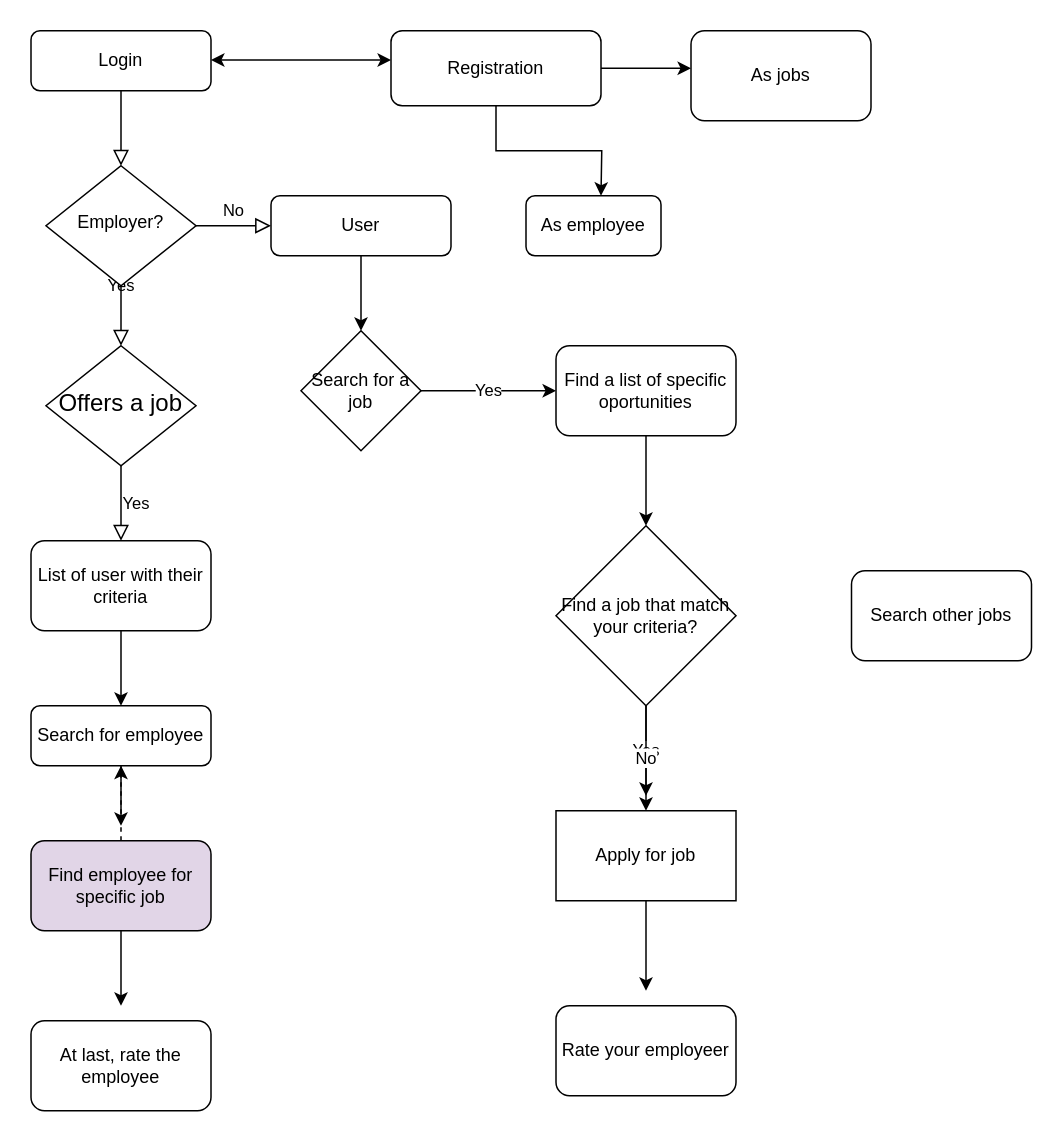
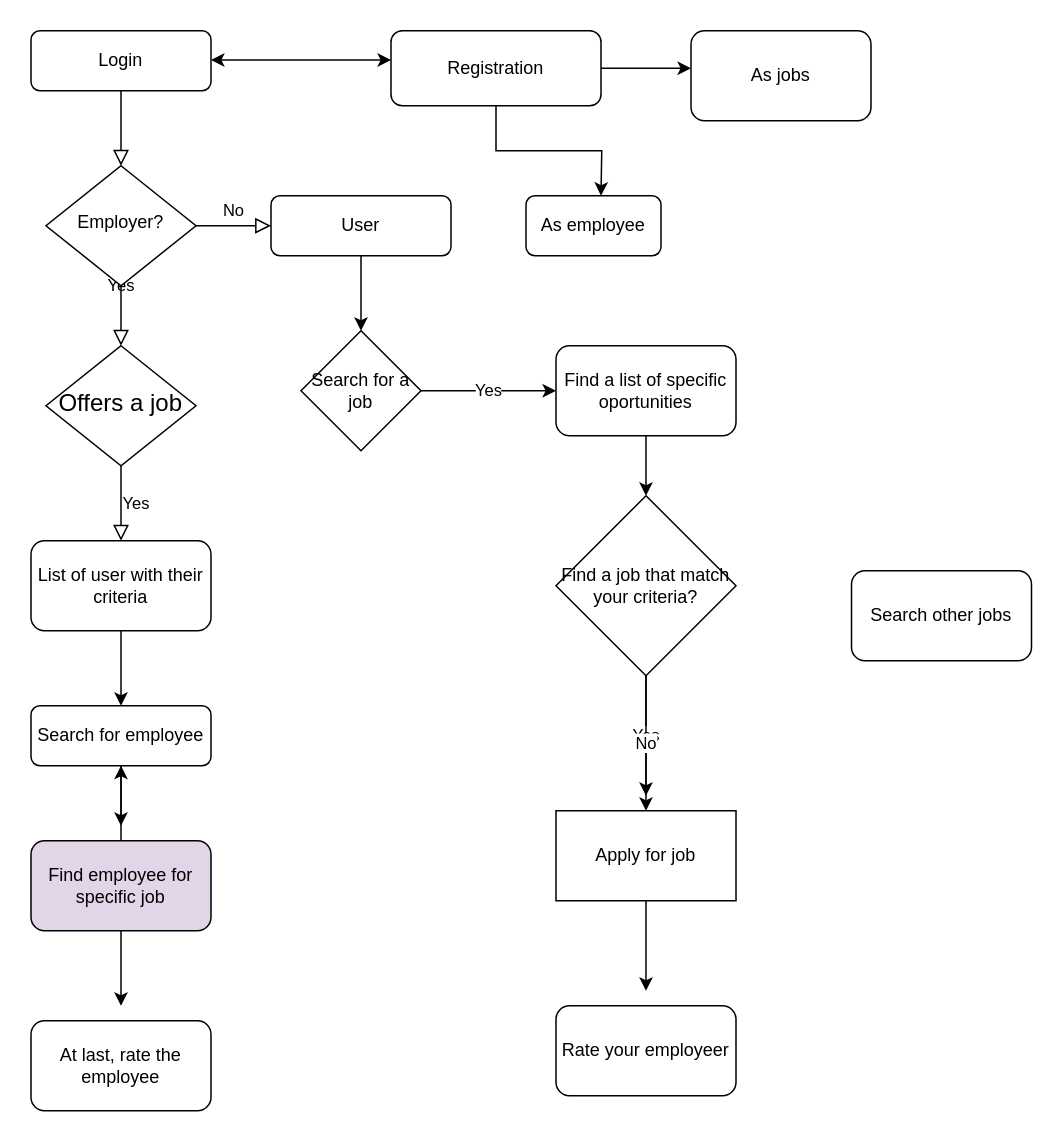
- <mxCell id="27" value="Find a job that match your criteria?" style="rhombus;whiteSpace=wrap;html=1;" vertex="1" parent="1"><mxGeometry x="370" y="350" width="120" height="120" as="geometry" /></mxCell>
+ <mxCell id="27" value="Find a job that match your criteria?" style="rhombus;whiteSpace=wrap;html=1;" vertex="1" parent="1"><mxGeometry x="370" y="330" width="120" height="120" as="geometry" /></mxCell>
- <mxCell id="22" value="" style="edgeStyle=orthogonalEdgeStyle;rounded=0;orthogonalLoop=1;jettySize=auto;html=1;dashed=1;" edge="1" parent="1" source="23" target="11"><mxGeometry relative="1" as="geometry"><Array as="points"><mxPoint x="80" y="550" /><mxPoint x="80" y="550" /></Array></mxGeometry></mxCell>
+ <mxCell id="22" value="" style="edgeStyle=orthogonalEdgeStyle;rounded=0;orthogonalLoop=1;jettySize=auto;html=1;" edge="1" parent="1" source="23" target="11"><mxGeometry relative="1" as="geometry"><Array as="points"><mxPoint x="80" y="550" /><mxPoint x="80" y="550" /></Array></mxGeometry></mxCell>
